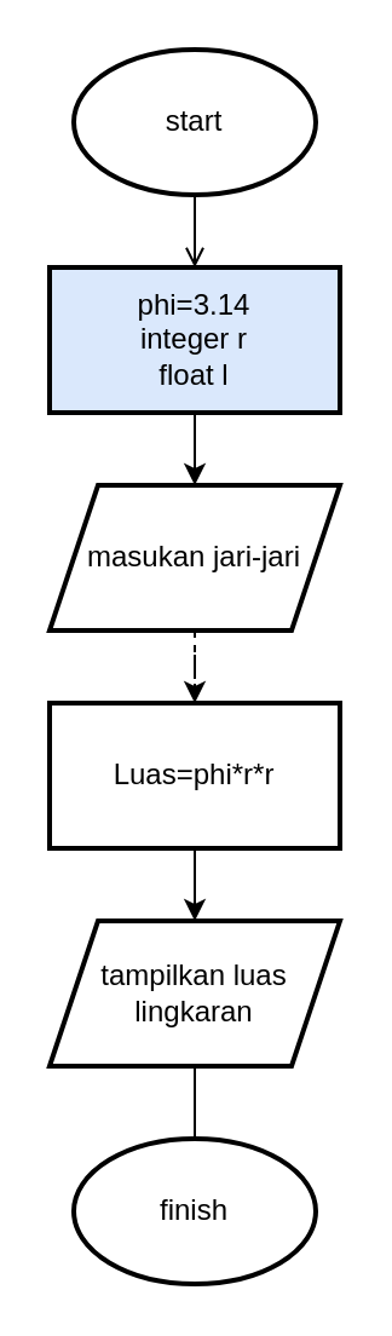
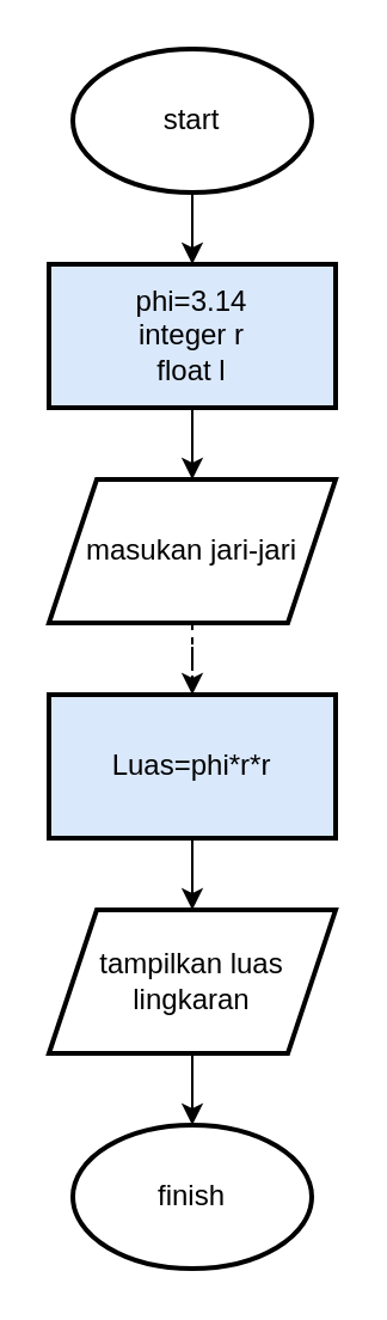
- <mxCell id="2" value="" style="edgeStyle=orthogonalEdgeStyle;rounded=0;orthogonalLoop=1;jettySize=auto;html=1;endArrow=open;" edge="1" parent="1" source="3" target="5"><mxGeometry relative="1" as="geometry" /></mxCell>
+ <mxCell id="2" value="" style="edgeStyle=orthogonalEdgeStyle;rounded=0;orthogonalLoop=1;jettySize=auto;html=1;" edge="1" parent="1" source="3" target="5"><mxGeometry relative="1" as="geometry" /></mxCell>
- <mxCell id="9" value="Luas=phi*r*r" style="whiteSpace=wrap;html=1;strokeWidth=2;" vertex="1" parent="1"><mxGeometry x="20" y="290" width="120" height="60" as="geometry" /></mxCell>
+ <mxCell id="9" value="Luas=phi*r*r" style="whiteSpace=wrap;html=1;strokeWidth=2;fillColor=#dae8fc;" vertex="1" parent="1"><mxGeometry x="20" y="290" width="120" height="60" as="geometry" /></mxCell>
- <mxCell id="10" value="" style="edgeStyle=orthogonalEdgeStyle;rounded=0;orthogonalLoop=1;jettySize=auto;html=1;endArrow=none;" edge="1" parent="1" source="11" target="12"><mxGeometry relative="1" as="geometry" /></mxCell>
+ <mxCell id="10" value="" style="edgeStyle=orthogonalEdgeStyle;rounded=0;orthogonalLoop=1;jettySize=auto;html=1;" edge="1" parent="1" source="11" target="12"><mxGeometry relative="1" as="geometry" /></mxCell>
